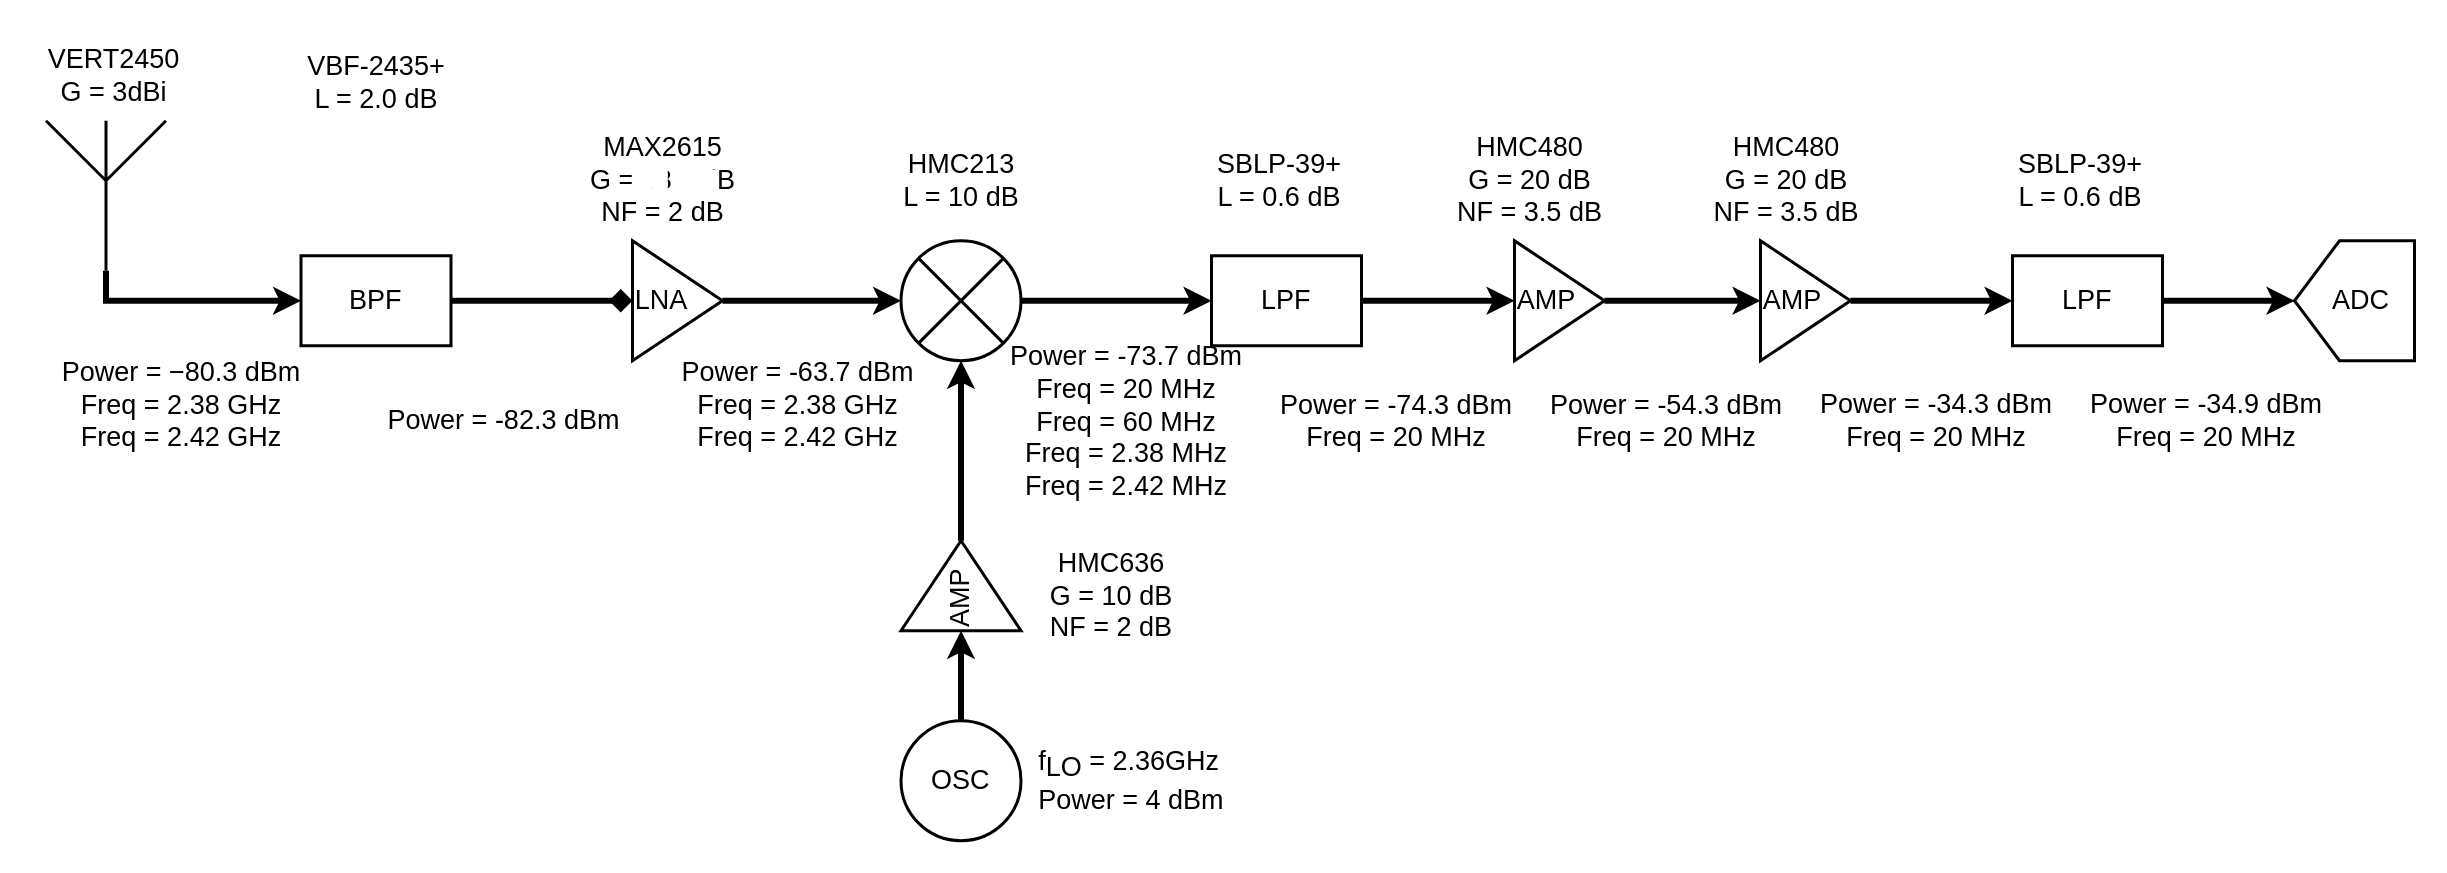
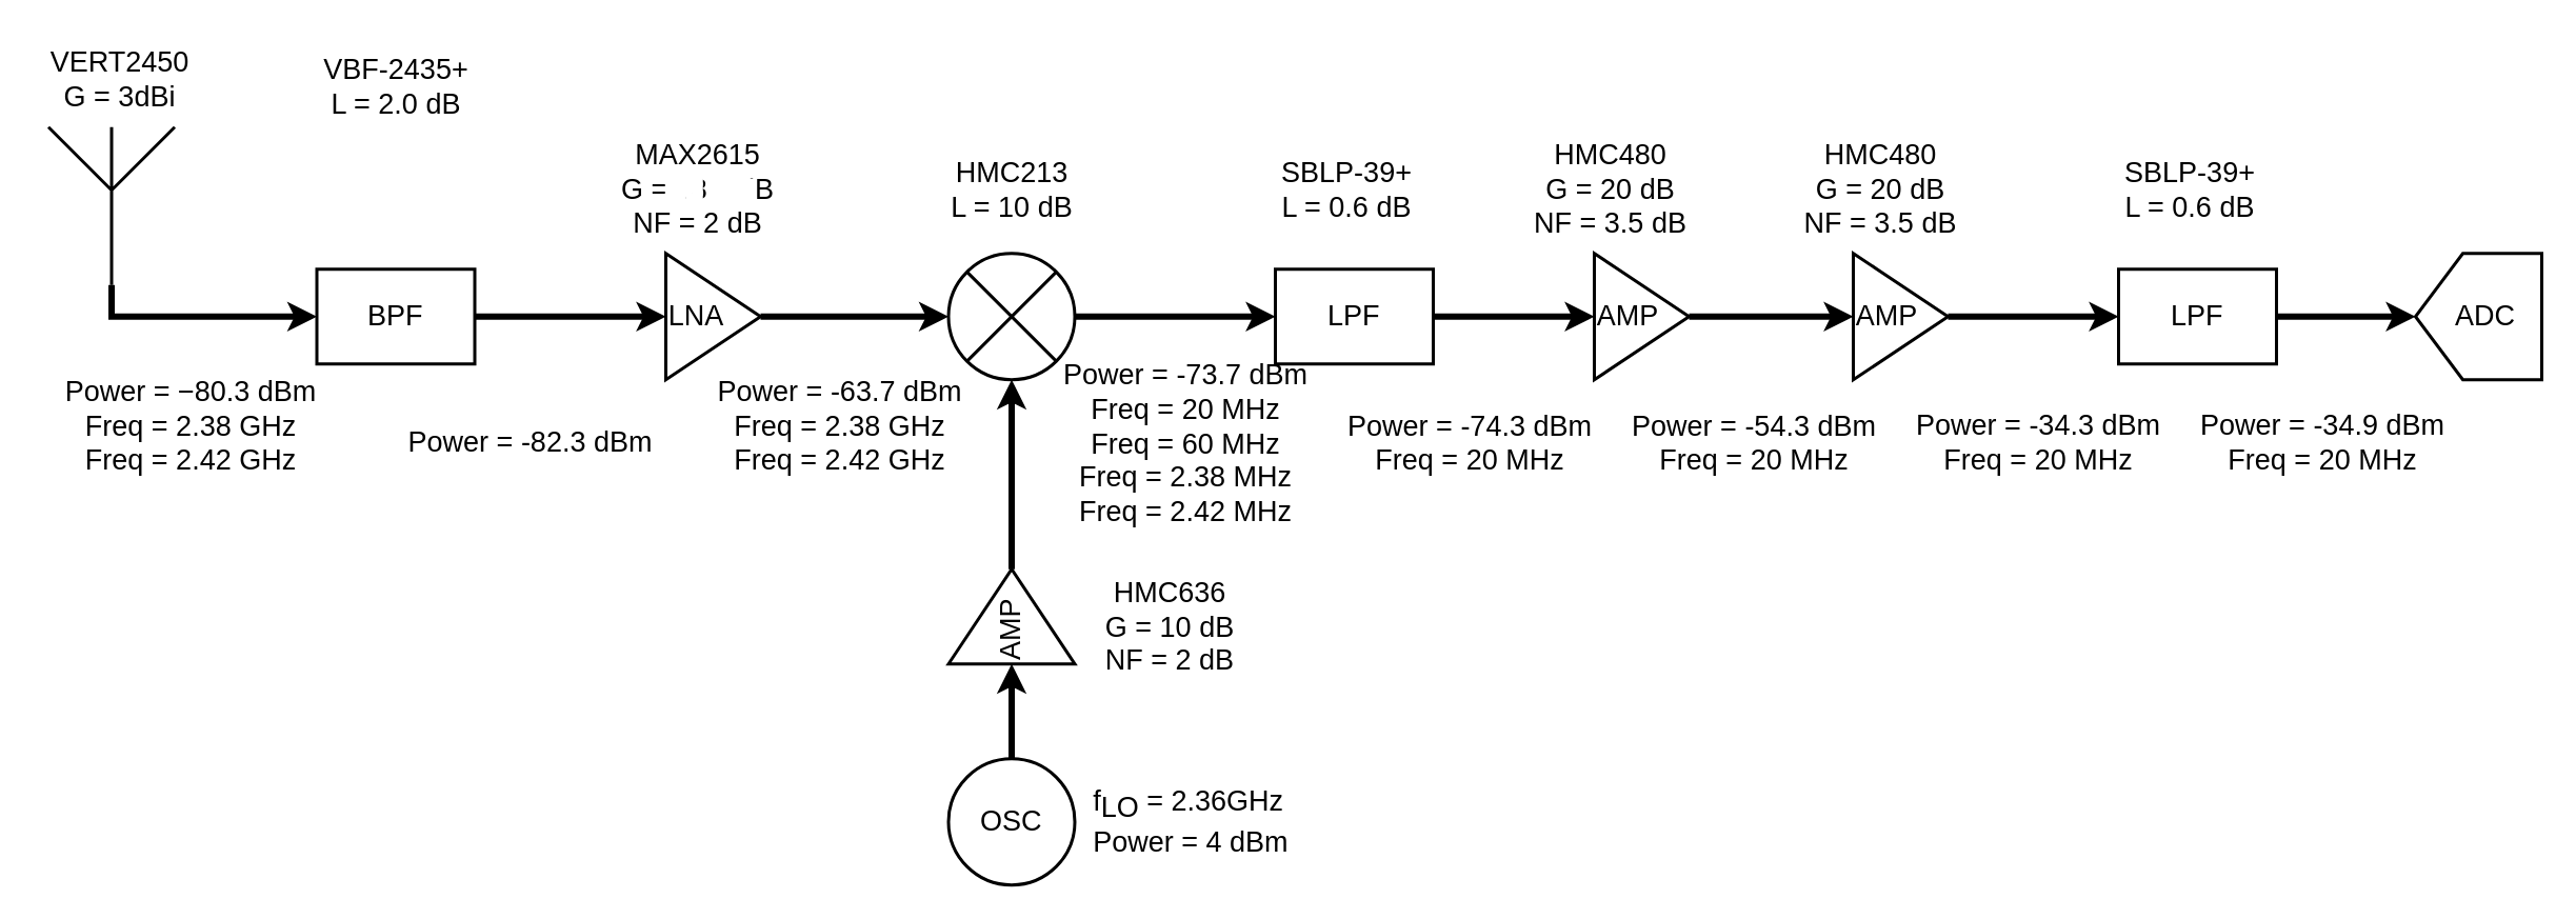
- <mxCell id="4" style="edgeStyle=orthogonalEdgeStyle;rounded=0;orthogonalLoop=1;jettySize=auto;html=1;entryX=0;entryY=0.5;entryDx=0;entryDy=0;strokeWidth=4;fontSize=18;endArrow=diamond;" parent="1" source="5" target="7" edge="1"><mxGeometry relative="1" as="geometry" /></mxCell>
+ <mxCell id="4" style="edgeStyle=orthogonalEdgeStyle;rounded=0;orthogonalLoop=1;jettySize=auto;html=1;entryX=0;entryY=0.5;entryDx=0;entryDy=0;strokeWidth=4;fontSize=18;" parent="1" source="5" target="7" edge="1"><mxGeometry relative="1" as="geometry" /></mxCell>
